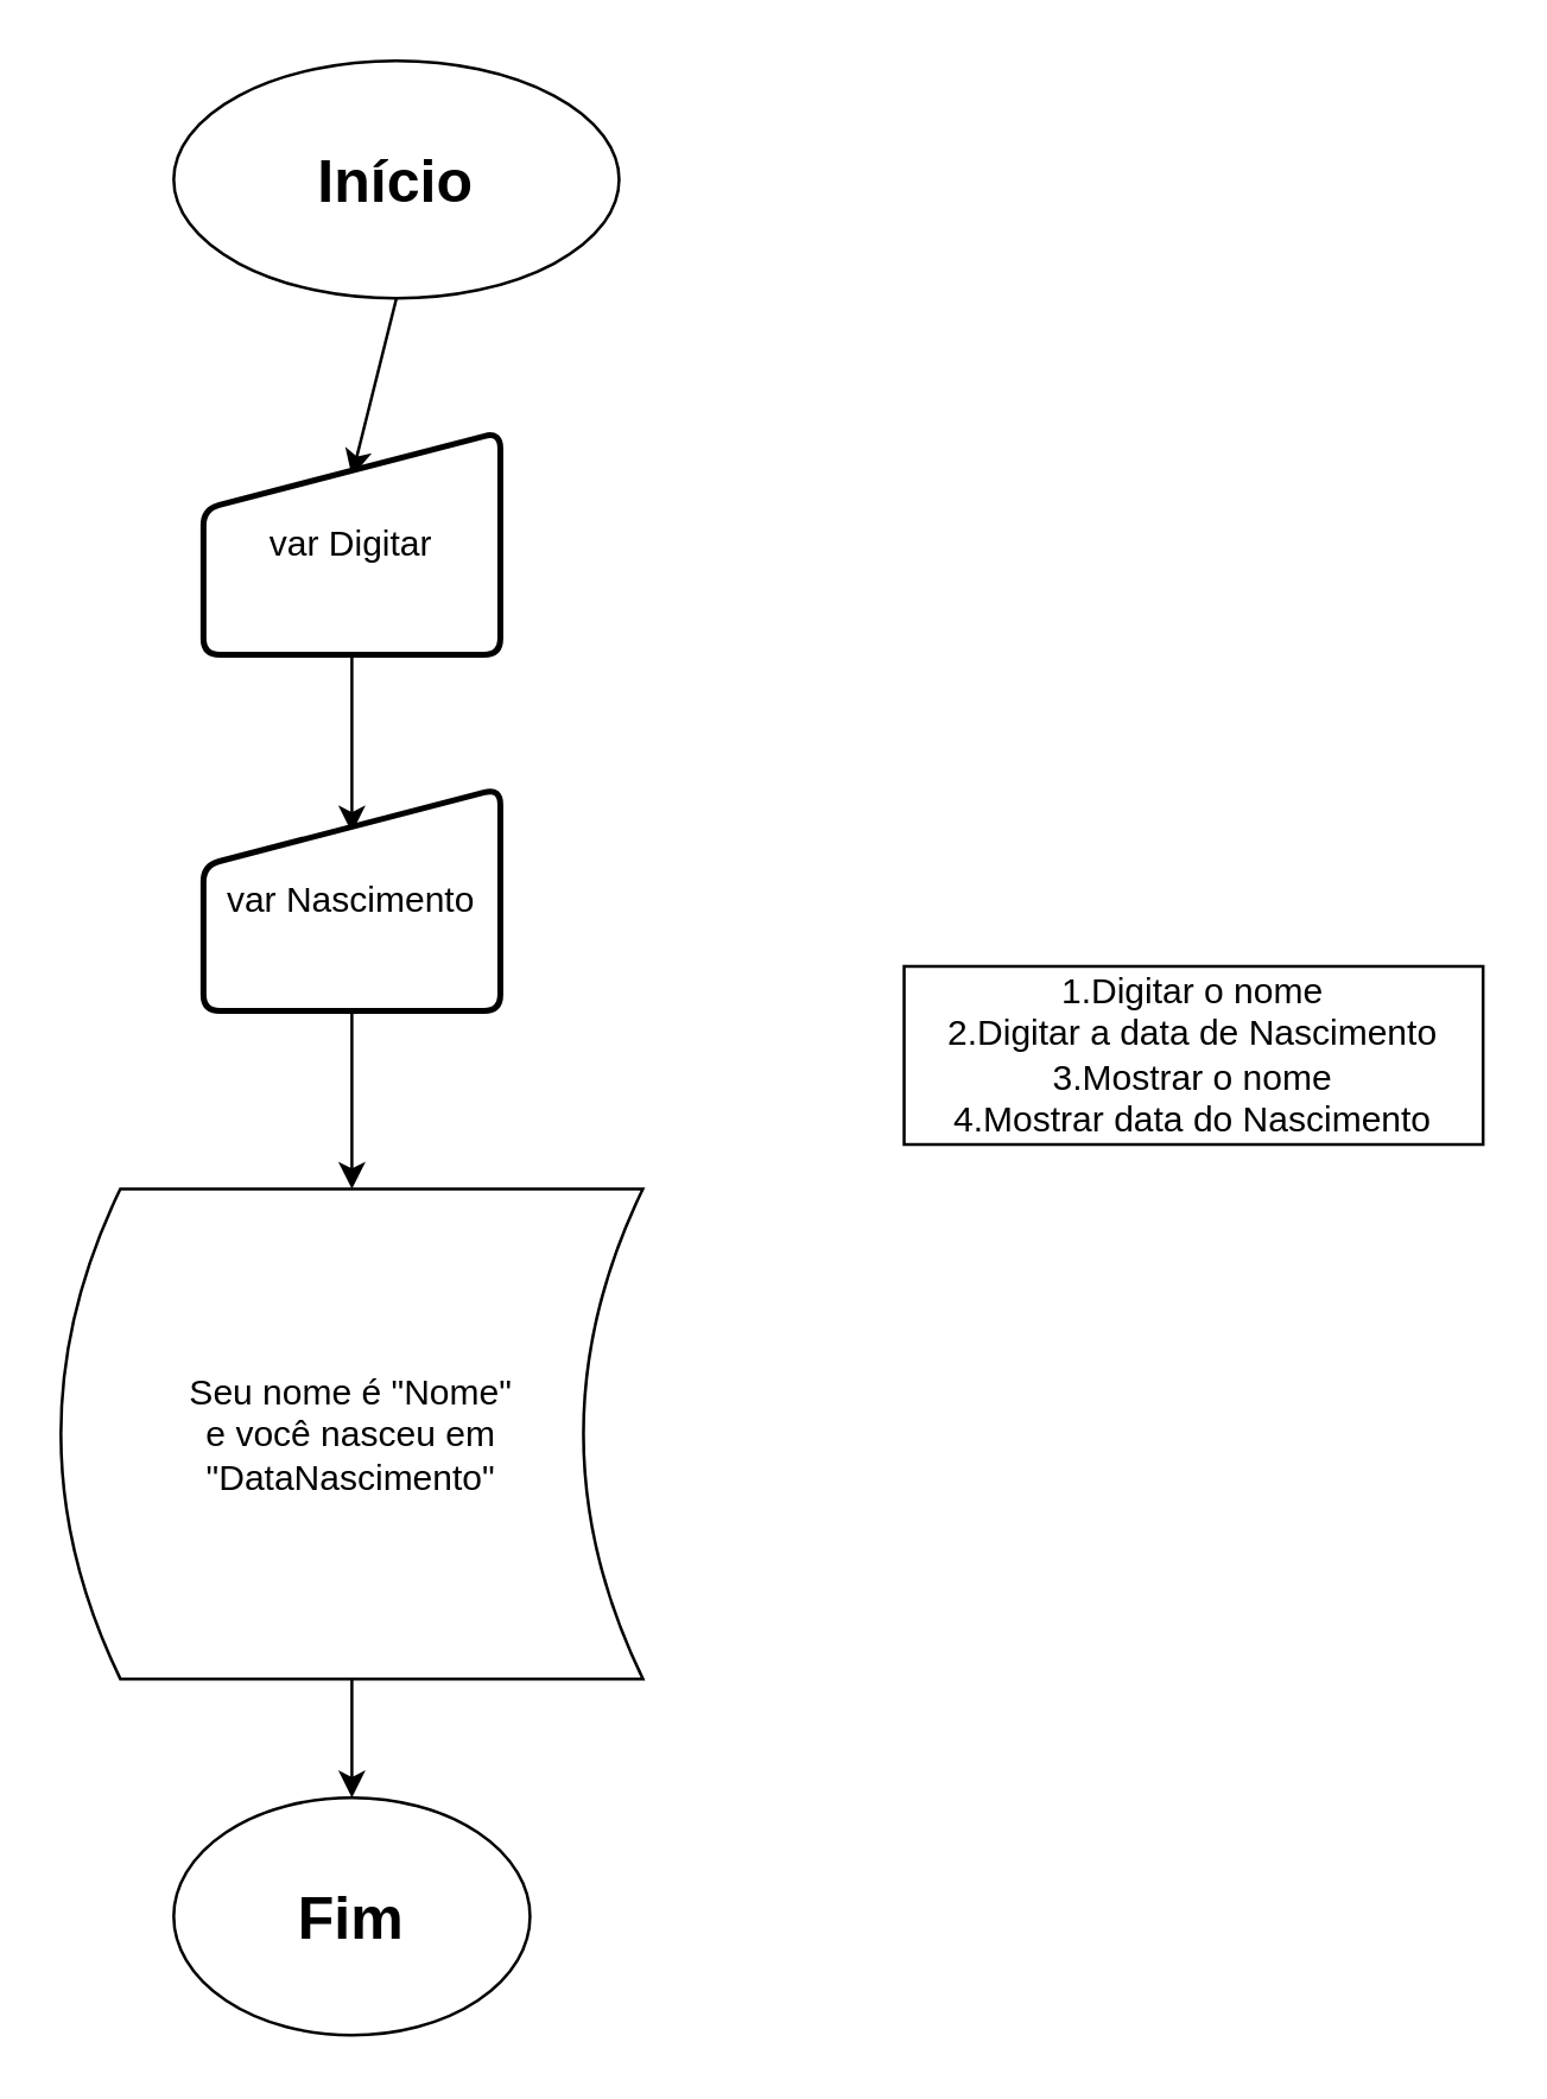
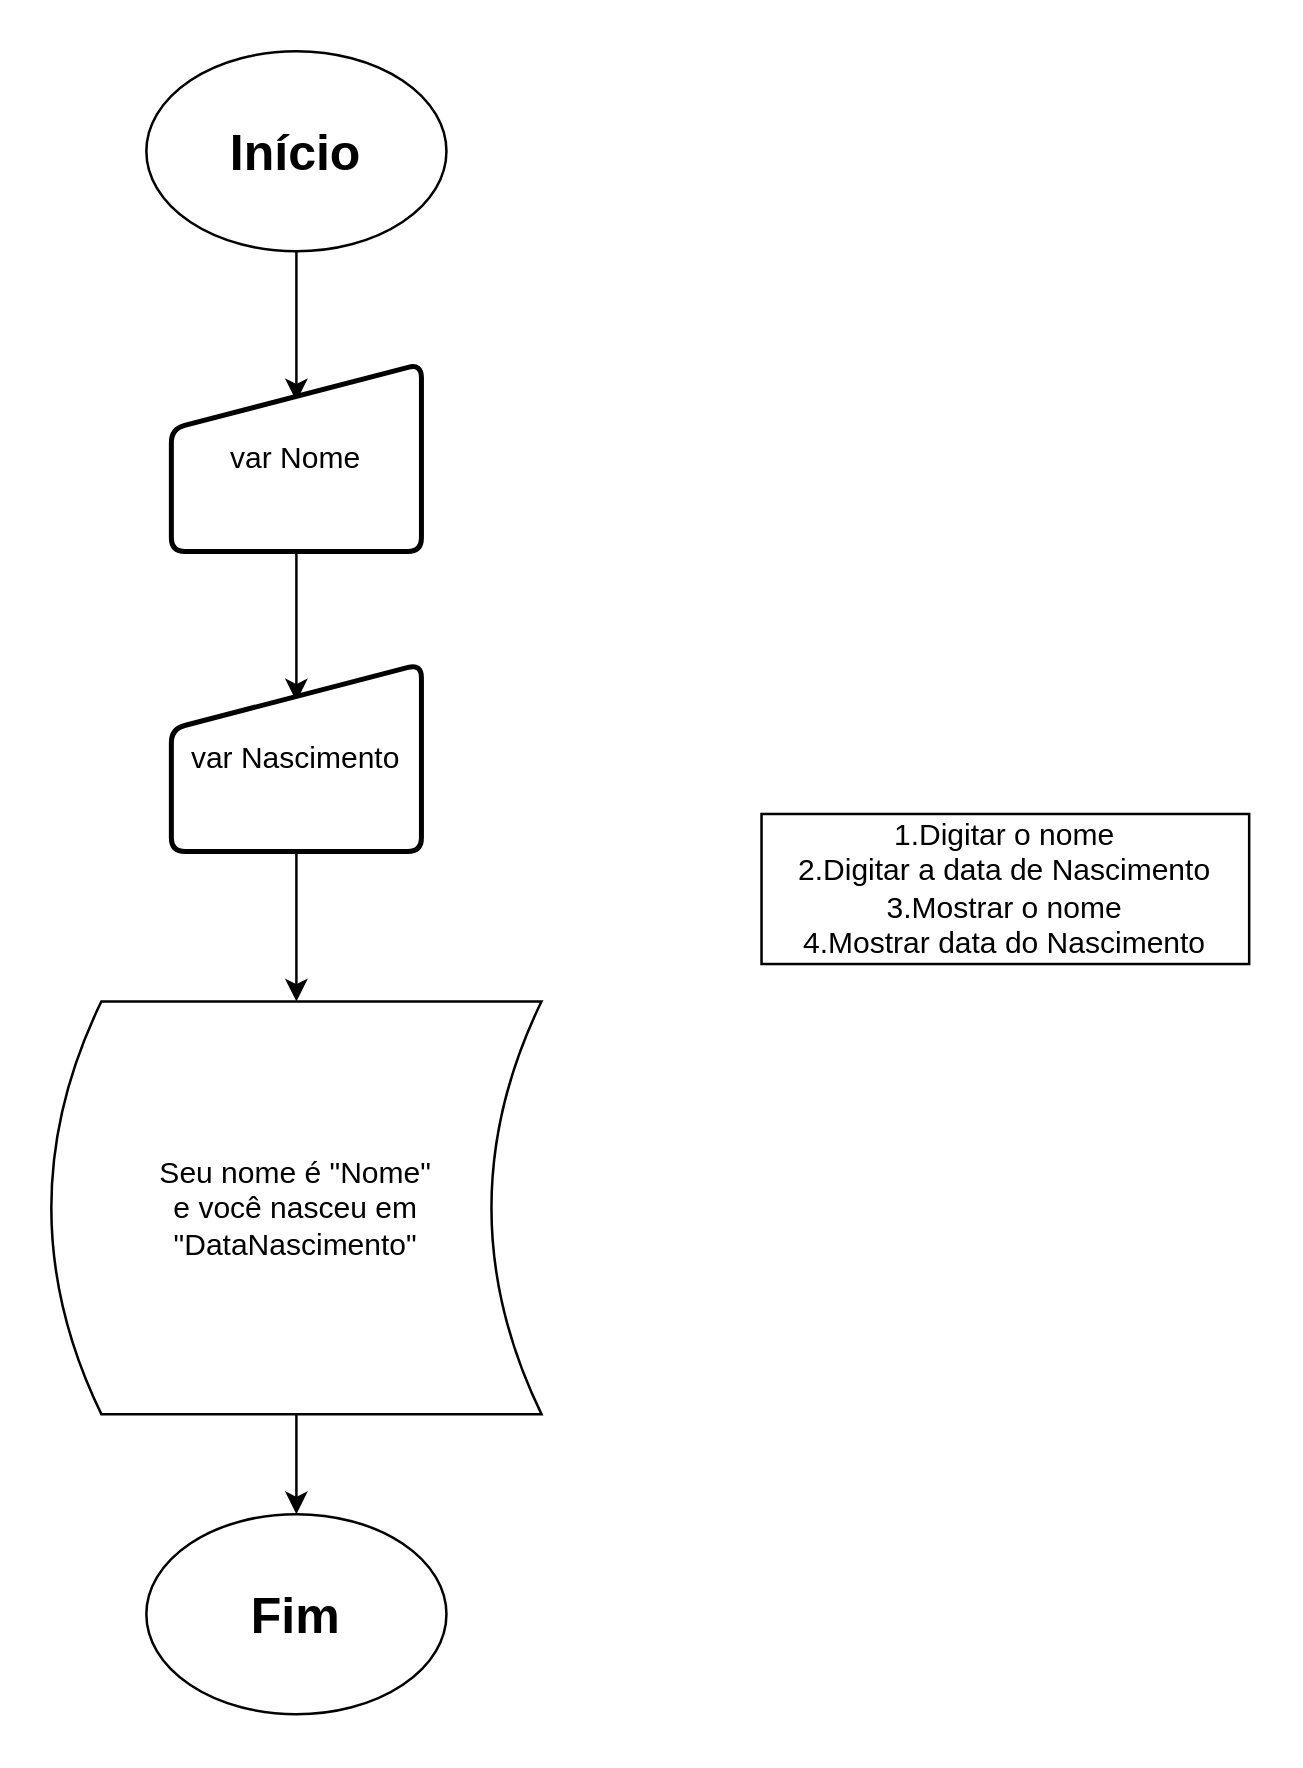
- <mxCell id="2" value="Início" style="ellipse;whiteSpace=wrap;html=1;fontSize=20;fontStyle=1" vertex="1" parent="1"><mxGeometry x="58" y="20" width="150" height="80" as="geometry" /></mxCell>
+ <mxCell id="2" value="Início" style="ellipse;whiteSpace=wrap;html=1;fontSize=20;fontStyle=1" vertex="1" parent="1"><mxGeometry x="58" y="20" width="120" height="80" as="geometry" /></mxCell>
- <mxCell id="10" value="var Digitar" style="html=1;strokeWidth=2;shape=manualInput;whiteSpace=wrap;rounded=1;size=26;arcSize=11;" vertex="1" parent="1"><mxGeometry x="68" y="145" width="100" height="75" as="geometry" /></mxCell>
+ <mxCell id="10" value="var Nome" style="html=1;strokeWidth=2;shape=manualInput;whiteSpace=wrap;rounded=1;size=26;arcSize=11;" vertex="1" parent="1"><mxGeometry x="68" y="145" width="100" height="75" as="geometry" /></mxCell>
